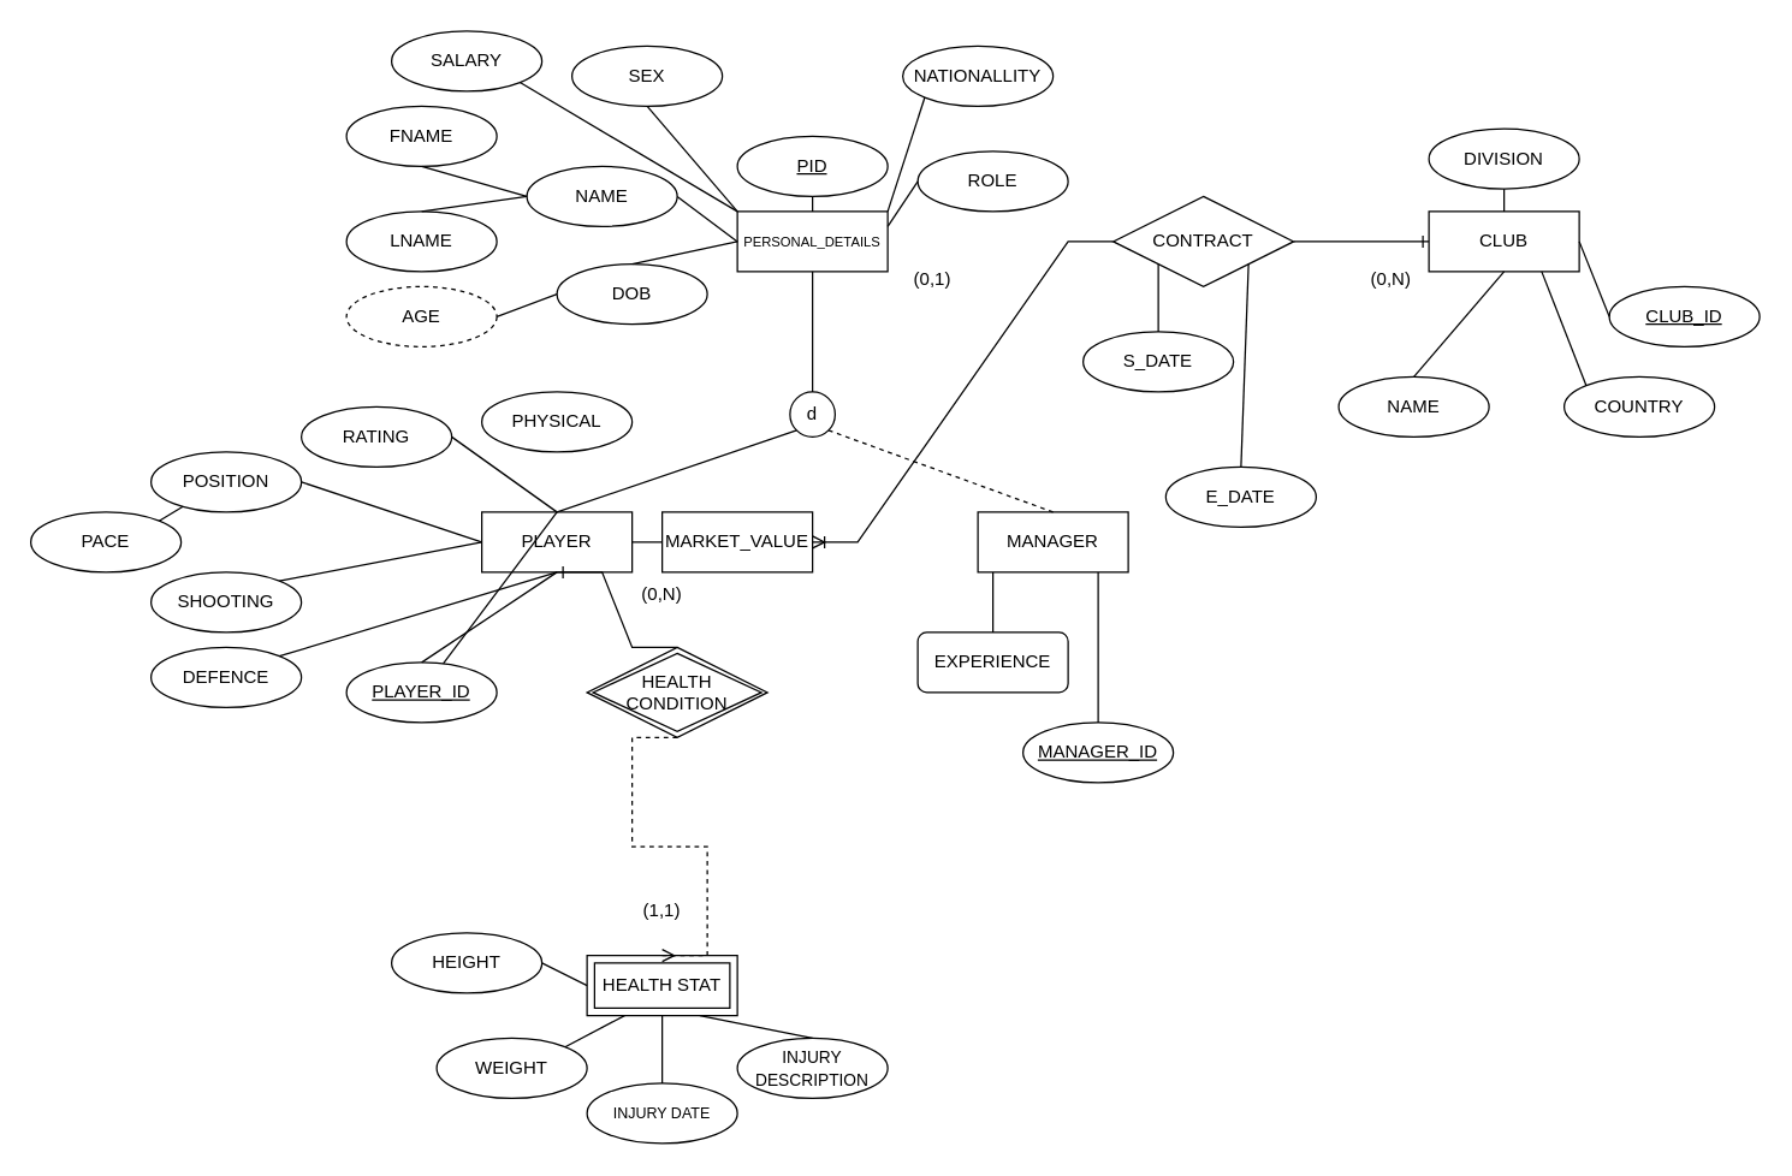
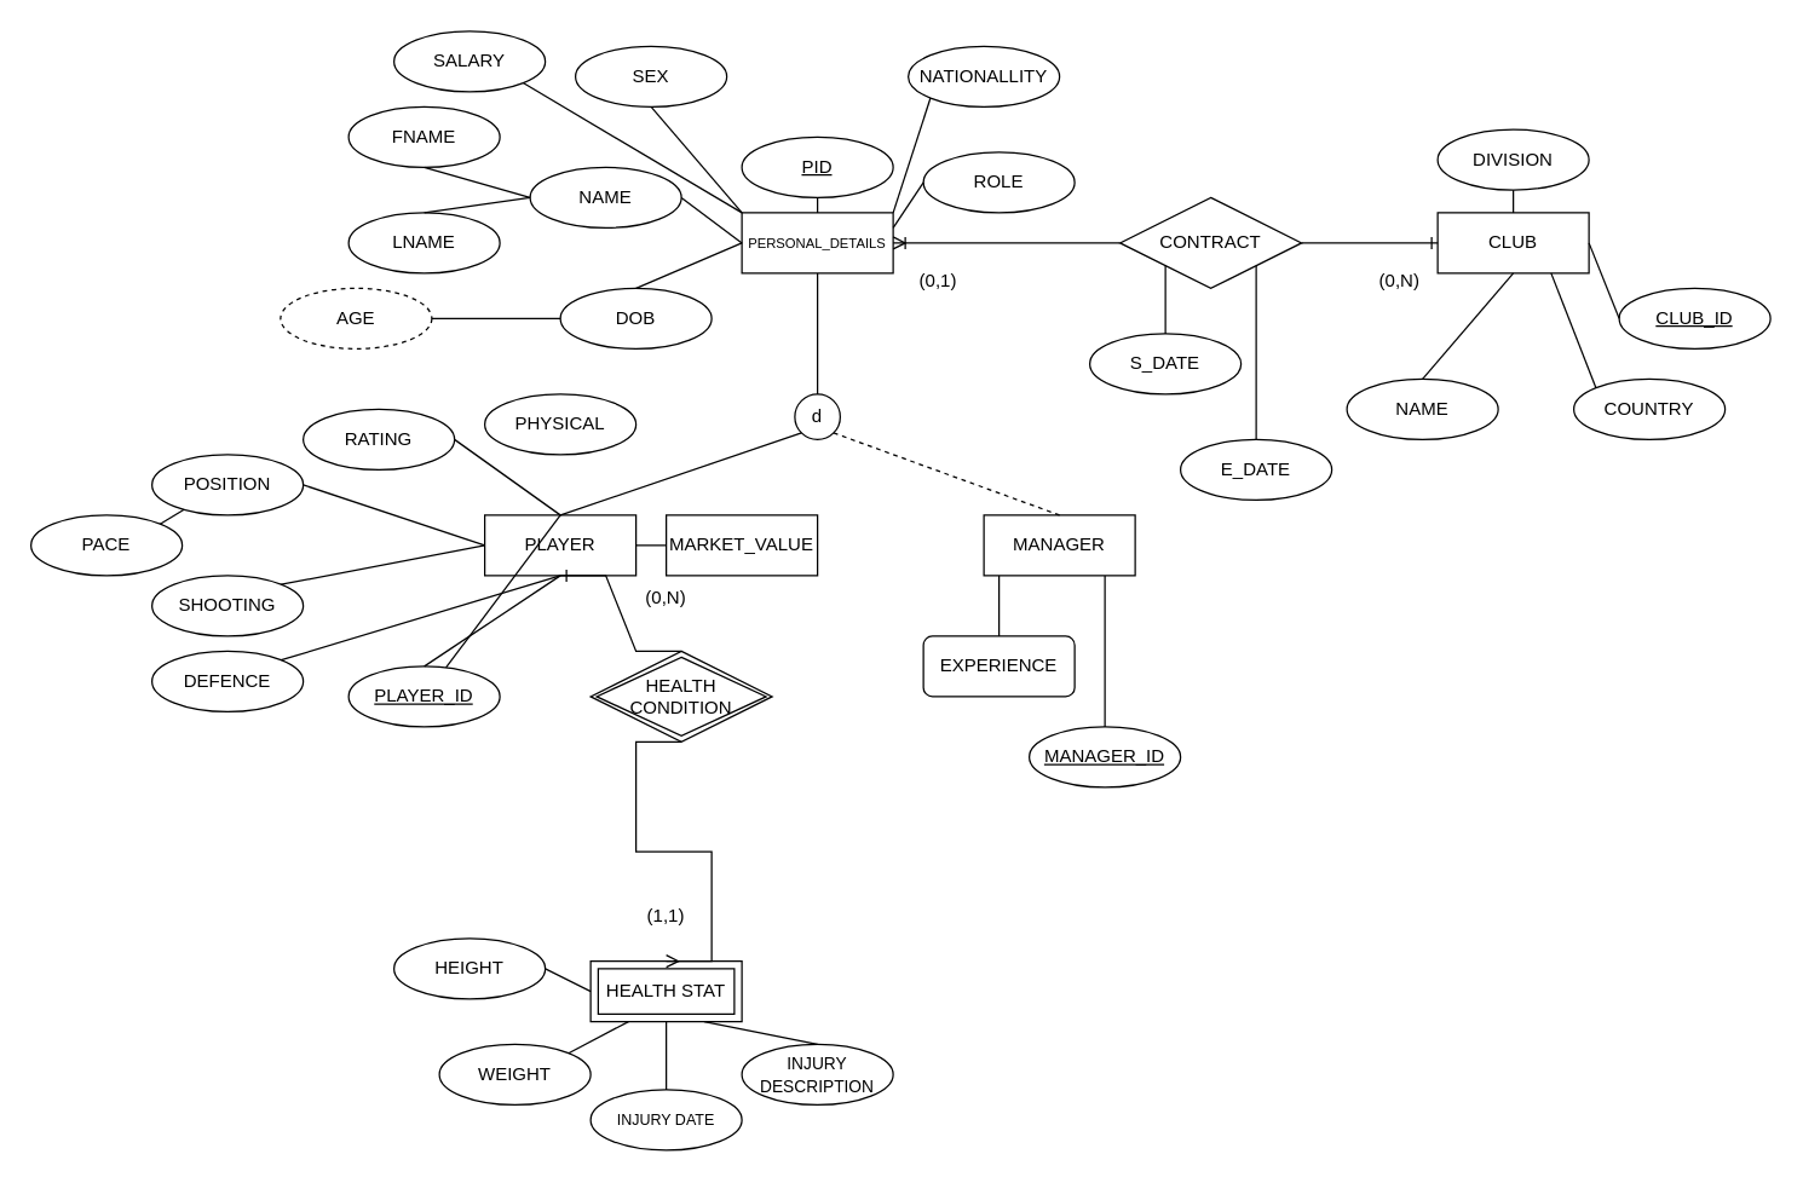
- <mxCell id="21" value="DOB" style="ellipse;whiteSpace=wrap;html=1;align=center;" parent="1" vertex="1"><mxGeometry x="370" y="175" width="100" height="40" as="geometry" /></mxCell>
+ <mxCell id="21" value="DOB" style="ellipse;whiteSpace=wrap;html=1;align=center;" parent="1" vertex="1"><mxGeometry x="370" y="190" width="100" height="40" as="geometry" /></mxCell>
- <mxCell id="23" value="AGE" style="ellipse;whiteSpace=wrap;html=1;align=center;dashed=1;" parent="1" vertex="1"><mxGeometry x="230" y="190" width="100" height="40" as="geometry" /></mxCell>
+ <mxCell id="23" value="AGE" style="ellipse;whiteSpace=wrap;html=1;align=center;dashed=1;" parent="1" vertex="1"><mxGeometry x="185" y="190" width="100" height="40" as="geometry" /></mxCell>
- <mxCell id="70" value="" style="edgeStyle=entityRelationEdgeStyle;fontSize=12;html=1;endArrow=ERoneToMany;rounded=0;exitX=0;exitY=0.5;exitDx=0;exitDy=0;" parent="1" source="62" target="78" edge="1"><mxGeometry width="100" height="100" relative="1" as="geometry"><mxPoint x="570" y="360" as="sourcePoint" /><mxPoint x="670" y="260" as="targetPoint" /></mxGeometry></mxCell>
+ <mxCell id="70" value="" style="edgeStyle=entityRelationEdgeStyle;fontSize=12;html=1;endArrow=ERoneToMany;rounded=0;entryX=1;entryY=0.5;entryDx=0;entryDy=0;exitX=0;exitY=0.5;exitDx=0;exitDy=0;" parent="1" source="62" target="2" edge="1"><mxGeometry width="100" height="100" relative="1" as="geometry"><mxPoint x="570" y="360" as="sourcePoint" /><mxPoint x="670" y="260" as="targetPoint" /></mxGeometry></mxCell>
- <mxCell id="64" value="E_DATE" style="ellipse;whiteSpace=wrap;html=1;align=center;" parent="1" vertex="1"><mxGeometry x="775" y="310" width="100" height="40" as="geometry" /></mxCell>
+ <mxCell id="64" value="E_DATE" style="ellipse;whiteSpace=wrap;html=1;align=center;" parent="1" vertex="1"><mxGeometry x="780" y="290" width="100" height="40" as="geometry" /></mxCell>
- <mxCell id="68" value="" style="edgeStyle=entityRelationEdgeStyle;fontSize=12;html=1;endArrow=ERmany;rounded=0;entryX=0.5;entryY=0;entryDx=0;entryDy=0;exitX=0.5;exitY=1;exitDx=0;exitDy=0;dashed=1;" parent="1" source="44" target="45" edge="1"><mxGeometry width="100" height="100" relative="1" as="geometry"><mxPoint x="520" y="480" as="sourcePoint" /><mxPoint x="620" y="380" as="targetPoint" /></mxGeometry></mxCell>
+ <mxCell id="68" value="" style="edgeStyle=entityRelationEdgeStyle;fontSize=12;html=1;endArrow=ERmany;rounded=0;entryX=0.5;entryY=0;entryDx=0;entryDy=0;exitX=0.5;exitY=1;exitDx=0;exitDy=0;" parent="1" source="44" target="45" edge="1"><mxGeometry width="100" height="100" relative="1" as="geometry"><mxPoint x="520" y="480" as="sourcePoint" /><mxPoint x="620" y="380" as="targetPoint" /></mxGeometry></mxCell>
